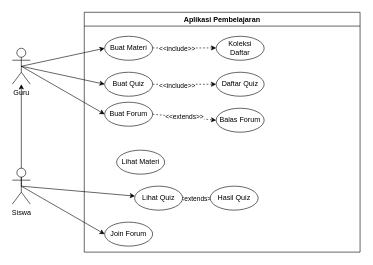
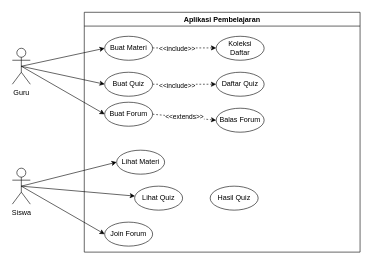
- <mxCell id="25" style="edgeStyle=none;rounded=0;orthogonalLoop=1;jettySize=auto;html=1;exitX=0.5;exitY=0.5;exitDx=0;exitDy=0;exitPerimeter=0;" edge="1" parent="1" source="28" target="24"><mxGeometry relative="1" as="geometry" /></mxCell>
+ <mxCell id="25" style="edgeStyle=none;rounded=0;orthogonalLoop=1;jettySize=auto;html=1;exitX=0.5;exitY=0.5;exitDx=0;exitDy=0;exitPerimeter=0;entryX=0;entryY=0.5;entryDx=0;entryDy=0;" edge="1" parent="1" source="28" target="15"><mxGeometry relative="1" as="geometry" /></mxCell>
- <mxCell id="16" style="edgeStyle=none;rounded=0;orthogonalLoop=1;jettySize=auto;html=1;exitX=1;exitY=0.5;exitDx=0;exitDy=0;entryX=0;entryY=0.5;entryDx=0;entryDy=0;dashed=1;" edge="1" parent="2" source="18" target="20"><mxGeometry relative="1" as="geometry" /></mxCell>
- <mxCell id="17" value="&amp;lt;&amp;lt;extends&amp;gt;&amp;gt;" style="edgeLabel;html=1;align=center;verticalAlign=middle;resizable=0;points=[];" vertex="1" connectable="0" parent="16"><mxGeometry x="-0.083" y="-1" relative="1" as="geometry"><mxPoint as="offset" /></mxGeometry></mxCell>
